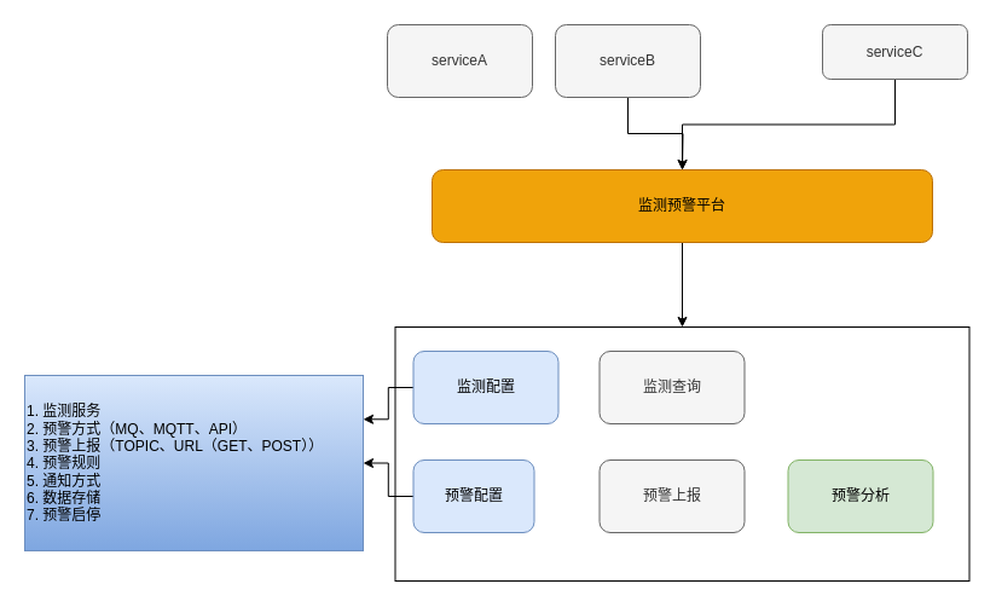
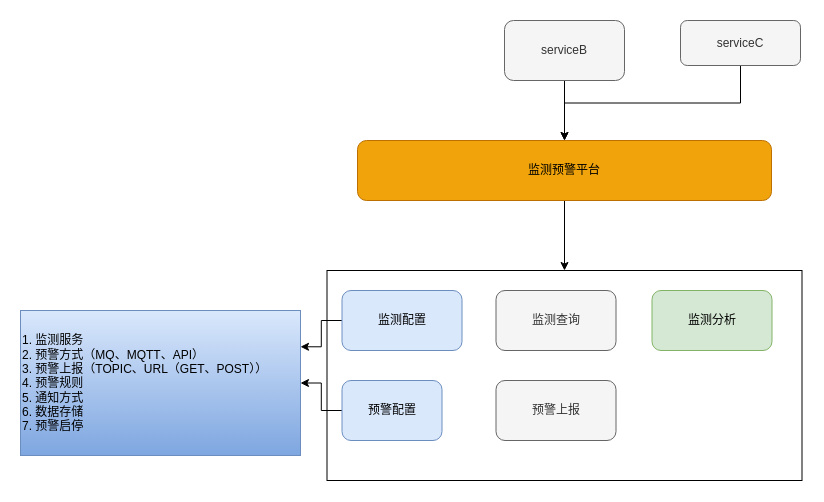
- <mxCell id="2" value="serviceA" style="rounded=1;whiteSpace=wrap;html=1;fillColor=#f5f5f5;fontColor=#333333;strokeColor=#666666;" parent="1" vertex="1"><mxGeometry x="320" y="20" width="120" height="60" as="geometry" /></mxCell>
- <mxCell id="4" value="serviceB" style="rounded=1;whiteSpace=wrap;html=1;fillColor=#f5f5f5;fontColor=#333333;strokeColor=#666666;" parent="1" vertex="1"><mxGeometry x="459" y="20" width="120" height="60" as="geometry" /></mxCell>
+ <mxCell id="4" value="serviceB" style="rounded=1;whiteSpace=wrap;html=1;fillColor=#f5f5f5;fontColor=#333333;strokeColor=#666666;" parent="1" vertex="1"><mxGeometry x="504" y="20" width="120" height="60" as="geometry" /></mxCell>
- <mxCell id="5" style="edgeStyle=orthogonalEdgeStyle;rounded=0;orthogonalLoop=1;jettySize=auto;html=1;exitX=0.5;exitY=1;exitDx=0;exitDy=0;entryX=0.5;entryY=0;entryDx=0;entryDy=0;endArrow=open;" parent="1" source="6" target="8" edge="1"><mxGeometry relative="1" as="geometry" /></mxCell>
+ <mxCell id="5" style="edgeStyle=orthogonalEdgeStyle;rounded=0;orthogonalLoop=1;jettySize=auto;html=1;exitX=0.5;exitY=1;exitDx=0;exitDy=0;entryX=0.5;entryY=0;entryDx=0;entryDy=0;" parent="1" source="6" target="8" edge="1"><mxGeometry relative="1" as="geometry" /></mxCell>
+ <mxCell id="14" value="监测分析" style="rounded=1;whiteSpace=wrap;html=1;fillColor=#d5e8d4;strokeColor=#82b366;" parent="1" vertex="1"><mxGeometry x="651.5" y="290" width="120" height="60" as="geometry" /></mxCell>
- <mxCell id="18" value="预警分析" style="rounded=1;whiteSpace=wrap;html=1;fillColor=#d5e8d4;strokeColor=#82b366;" parent="1" vertex="1"><mxGeometry x="651.5" y="380" width="120" height="60" as="geometry" /></mxCell>
